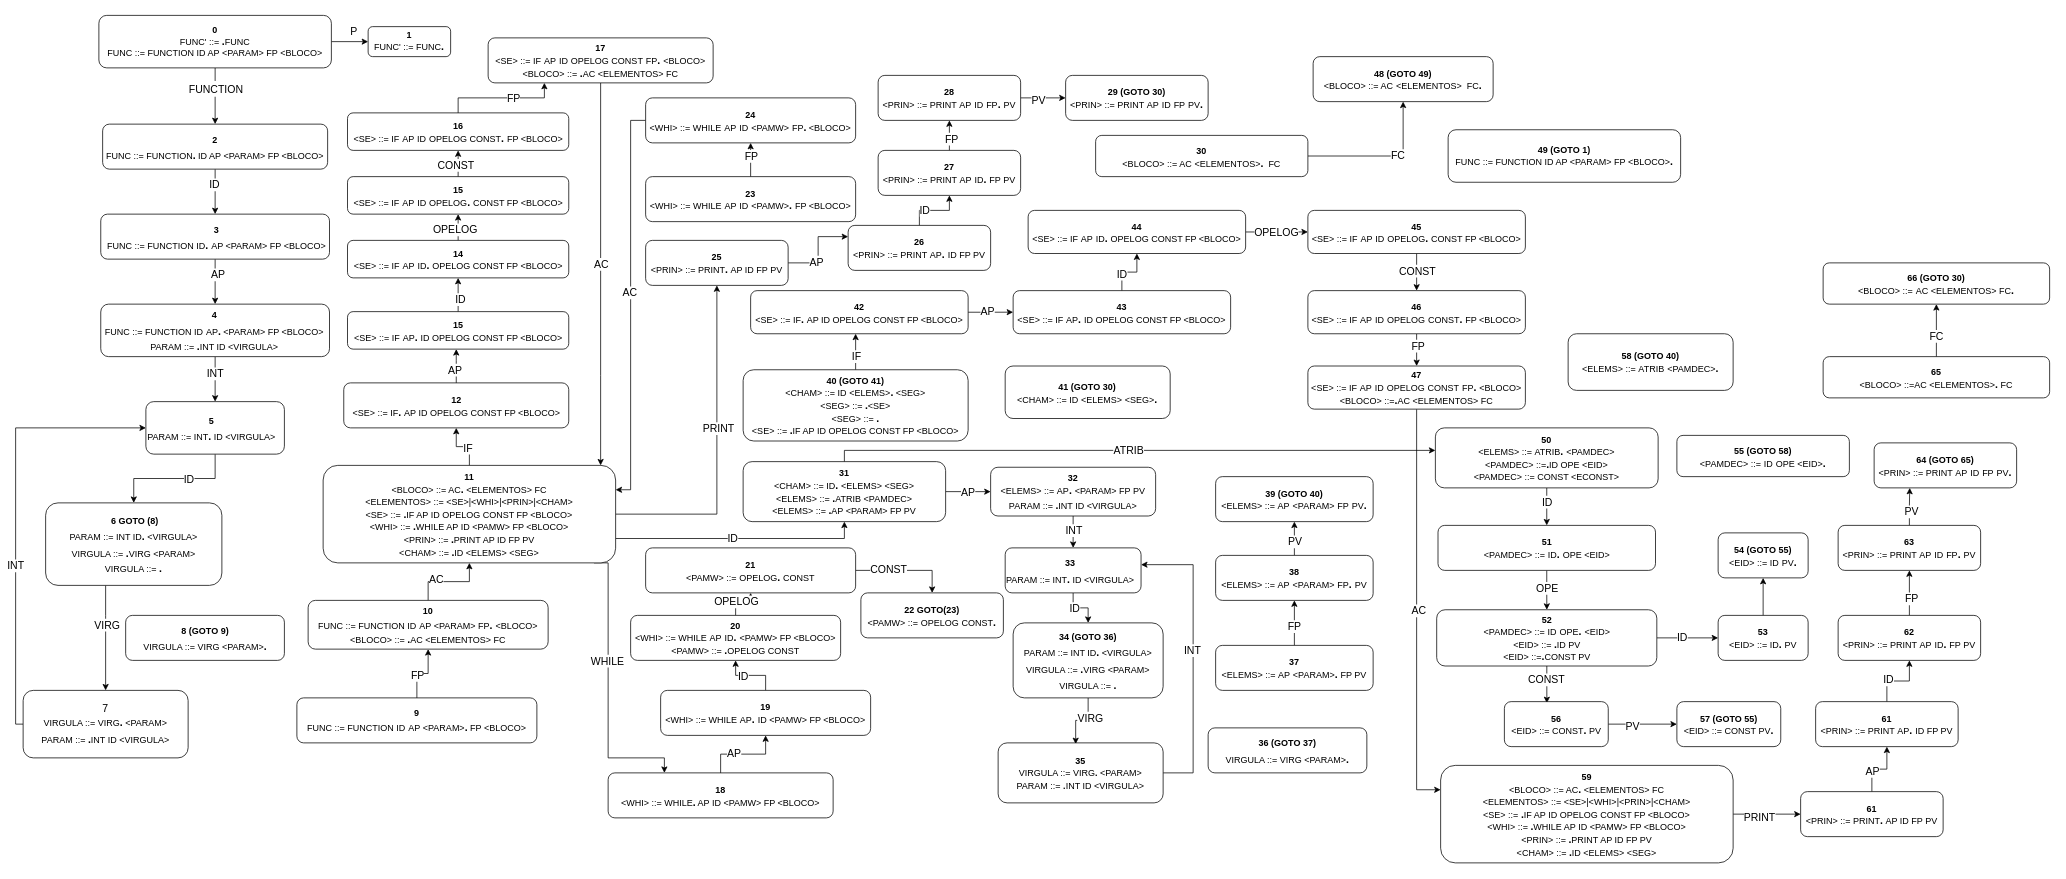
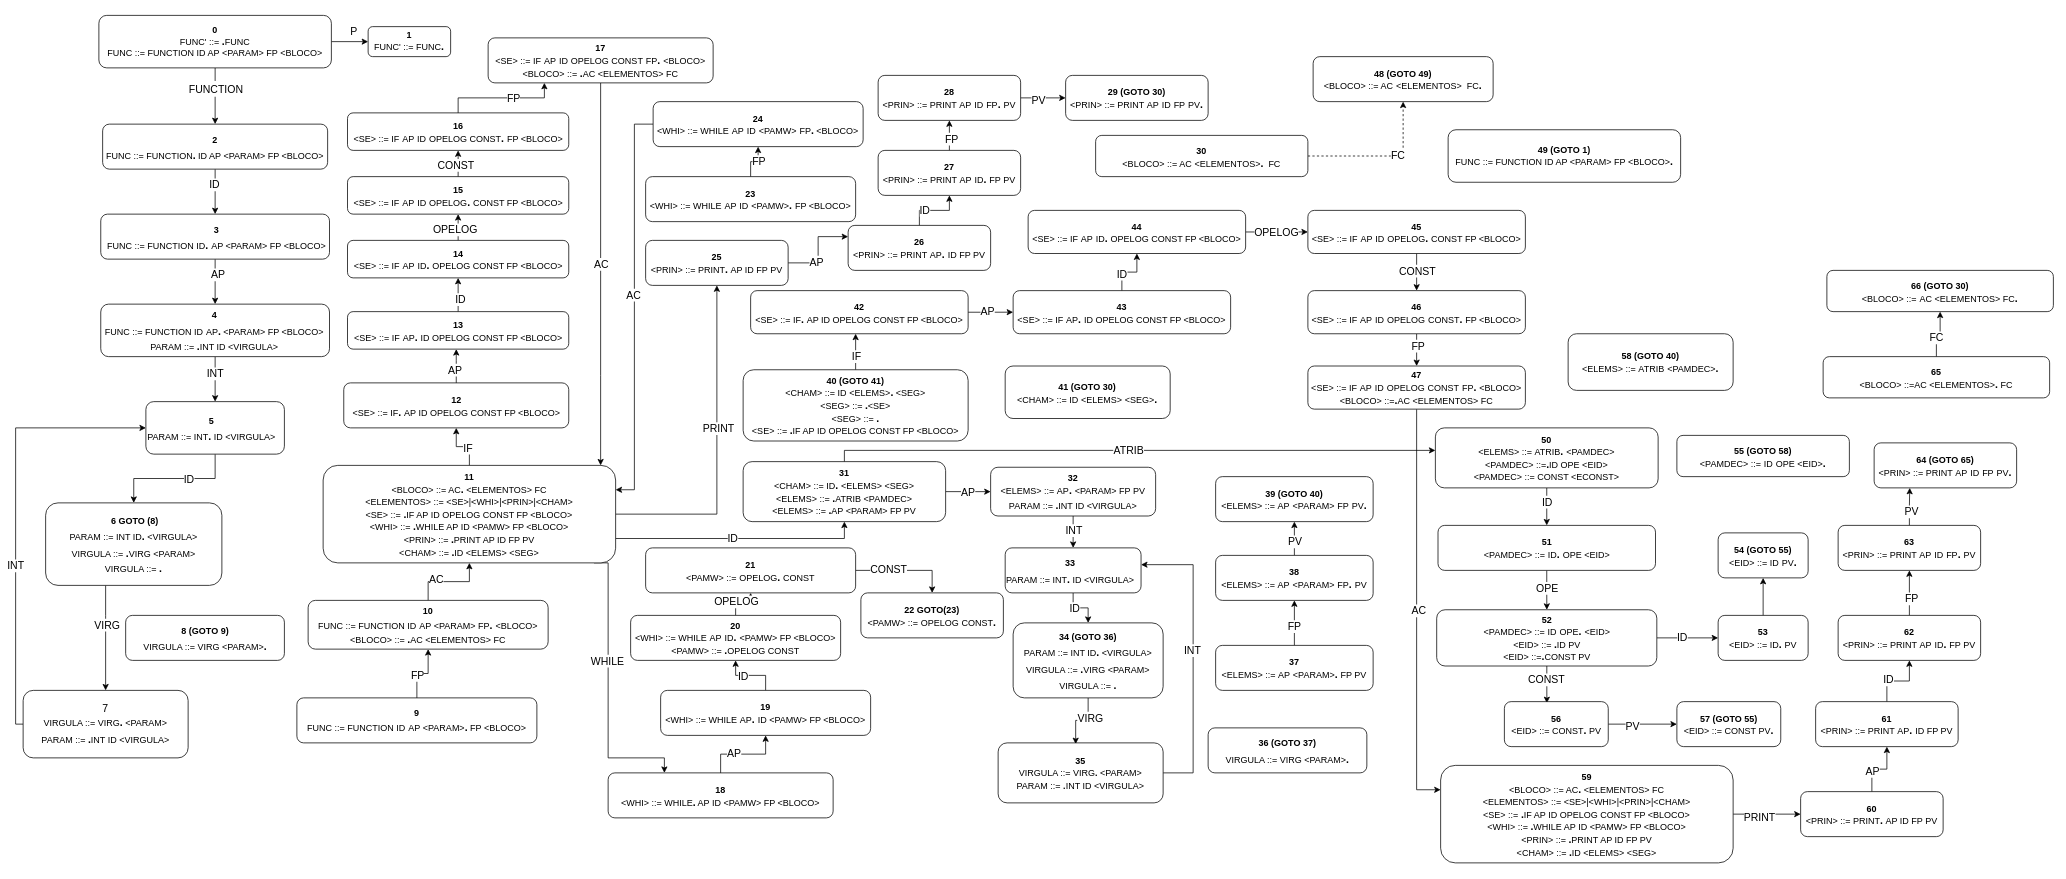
- <mxCell id="77" value="&lt;font style=&quot;&quot;&gt;&lt;b style=&quot;font-size: 12px;&quot;&gt;24&lt;/b&gt;&lt;br&gt;&lt;span style=&quot;font-size: 12px;&quot;&gt;&amp;lt;WHI&amp;gt; ::= WHILE&lt;/span&gt;&lt;b&gt;&amp;nbsp;&lt;/b&gt;&lt;span style=&quot;font-size: 12px;&quot;&gt;AP&lt;/span&gt;&lt;b&gt;&amp;nbsp;&lt;/b&gt;&lt;span style=&quot;font-size: 12px;&quot;&gt;ID&lt;/span&gt;&lt;b&gt;&amp;nbsp;&lt;/b&gt;&lt;span style=&quot;font-size: 12px;&quot;&gt;&amp;lt;PAMW&amp;gt;&lt;/span&gt;&lt;b&gt;&amp;nbsp;&lt;/b&gt;&lt;span style=&quot;font-size: 12px;&quot;&gt;FP&lt;/span&gt;&lt;b&gt;.&lt;/b&gt;&lt;span style=&quot;font-size: 12px;&quot;&gt;&amp;nbsp;&amp;lt;BLOCO&amp;gt;&lt;/span&gt;&lt;br&gt;&lt;/font&gt;" style="rounded=1;whiteSpace=wrap;html=1;fontSize=14;" parent="1" vertex="1"><mxGeometry x="860" y="130" width="280" height="60" as="geometry" /></mxCell>
+ <mxCell id="77" value="&lt;font style=&quot;&quot;&gt;&lt;b style=&quot;font-size: 12px;&quot;&gt;24&lt;/b&gt;&lt;br&gt;&lt;span style=&quot;font-size: 12px;&quot;&gt;&amp;lt;WHI&amp;gt; ::= WHILE&lt;/span&gt;&lt;b&gt;&amp;nbsp;&lt;/b&gt;&lt;span style=&quot;font-size: 12px;&quot;&gt;AP&lt;/span&gt;&lt;b&gt;&amp;nbsp;&lt;/b&gt;&lt;span style=&quot;font-size: 12px;&quot;&gt;ID&lt;/span&gt;&lt;b&gt;&amp;nbsp;&lt;/b&gt;&lt;span style=&quot;font-size: 12px;&quot;&gt;&amp;lt;PAMW&amp;gt;&lt;/span&gt;&lt;b&gt;&amp;nbsp;&lt;/b&gt;&lt;span style=&quot;font-size: 12px;&quot;&gt;FP&lt;/span&gt;&lt;b&gt;.&lt;/b&gt;&lt;span style=&quot;font-size: 12px;&quot;&gt;&amp;nbsp;&amp;lt;BLOCO&amp;gt;&lt;/span&gt;&lt;br&gt;&lt;/font&gt;" style="rounded=1;whiteSpace=wrap;html=1;fontSize=14;" parent="1" vertex="1"><mxGeometry x="870" y="135" width="280" height="60" as="geometry" /></mxCell>
- <mxCell id="96" value="" style="edgeStyle=orthogonalEdgeStyle;rounded=0;orthogonalLoop=1;jettySize=auto;html=1;fontSize=14;" parent="1" source="98" target="142" edge="1"><mxGeometry relative="1" as="geometry" /></mxCell>
+ <mxCell id="96" value="" style="edgeStyle=orthogonalEdgeStyle;rounded=0;orthogonalLoop=1;jettySize=auto;html=1;fontSize=14;dashed=1;" parent="1" source="98" target="142" edge="1"><mxGeometry relative="1" as="geometry" /></mxCell>
- <mxCell id="183" value="&lt;span style=&quot;font-size: 12px;&quot;&gt;&lt;b&gt;66 (GOTO 30)&lt;/b&gt;&lt;/span&gt;&lt;br&gt;&lt;span style=&quot;font-size: 12px;&quot;&gt;&amp;lt;BLOCO&amp;gt; ::=&lt;/span&gt;&lt;b&gt;&amp;nbsp;&lt;/b&gt;&lt;span style=&quot;font-size: 12px;&quot;&gt;AC&amp;nbsp;&amp;lt;ELEMENTOS&amp;gt;&lt;/span&gt;&lt;span style=&quot;font-size: 12px;&quot;&gt;&amp;nbsp;FC&lt;/span&gt;&lt;b&gt;.&lt;/b&gt;" style="whiteSpace=wrap;html=1;fontSize=14;rounded=1;" parent="1" vertex="1"><mxGeometry x="2430" y="350" width="302" height="55" as="geometry" /></mxCell>
+ <mxCell id="183" value="&lt;span style=&quot;font-size: 12px;&quot;&gt;&lt;b&gt;66 (GOTO 30)&lt;/b&gt;&lt;/span&gt;&lt;br&gt;&lt;span style=&quot;font-size: 12px;&quot;&gt;&amp;lt;BLOCO&amp;gt; ::=&lt;/span&gt;&lt;b&gt;&amp;nbsp;&lt;/b&gt;&lt;span style=&quot;font-size: 12px;&quot;&gt;AC&amp;nbsp;&amp;lt;ELEMENTOS&amp;gt;&lt;/span&gt;&lt;span style=&quot;font-size: 12px;&quot;&gt;&amp;nbsp;FC&lt;/span&gt;&lt;b&gt;.&lt;/b&gt;" style="whiteSpace=wrap;html=1;fontSize=14;rounded=1;" parent="1" vertex="1"><mxGeometry x="2435" y="360" width="302" height="55" as="geometry" /></mxCell>
- <mxCell id="46" value="&lt;font style=&quot;font-size: 12px;&quot;&gt;&lt;b&gt;15&lt;br&gt;&lt;/b&gt;&amp;lt;SE&amp;gt; ::=&amp;nbsp;IF&lt;b style=&quot;font-size: 14px;&quot;&gt;&amp;nbsp;&lt;/b&gt;AP&lt;b style=&quot;font-size: 14px;&quot;&gt;.&amp;nbsp;&lt;/b&gt;ID OPELOG CONST FP &amp;lt;BLOCO&amp;gt;&lt;b&gt;&lt;br&gt;&lt;/b&gt;&lt;/font&gt;" style="rounded=1;whiteSpace=wrap;html=1;fontSize=14;" parent="1" vertex="1"><mxGeometry x="462.5" y="415" width="295" height="50" as="geometry" /></mxCell>
+ <mxCell id="46" value="&lt;font style=&quot;font-size: 12px;&quot;&gt;&lt;b&gt;13&lt;br&gt;&lt;/b&gt;&amp;lt;SE&amp;gt; ::=&amp;nbsp;IF&lt;b style=&quot;font-size: 14px;&quot;&gt;&amp;nbsp;&lt;/b&gt;AP&lt;b style=&quot;font-size: 14px;&quot;&gt;.&amp;nbsp;&lt;/b&gt;ID OPELOG CONST FP &amp;lt;BLOCO&amp;gt;&lt;b&gt;&lt;br&gt;&lt;/b&gt;&lt;/font&gt;" style="rounded=1;whiteSpace=wrap;html=1;fontSize=14;" parent="1" vertex="1"><mxGeometry x="462.5" y="415" width="295" height="50" as="geometry" /></mxCell>
- <mxCell id="169" value="&lt;span style=&quot;font-size: 12px;&quot;&gt;&lt;b&gt;61&lt;/b&gt;&lt;br&gt;&amp;lt;PRIN&amp;gt; ::=&amp;nbsp;&lt;/span&gt;&lt;span style=&quot;font-size: 12px;&quot;&gt;PRINT&lt;/span&gt;&lt;b&gt;.&lt;/b&gt;&lt;span style=&quot;font-size: 12px;&quot;&gt;&amp;nbsp;AP ID FP PV&lt;/span&gt;" style="whiteSpace=wrap;html=1;fontSize=14;rounded=1;" parent="1" vertex="1"><mxGeometry x="2400" y="1055" width="190" height="60" as="geometry" /></mxCell>
+ <mxCell id="169" value="&lt;span style=&quot;font-size: 12px;&quot;&gt;&lt;b&gt;60&lt;/b&gt;&lt;br&gt;&amp;lt;PRIN&amp;gt; ::=&amp;nbsp;&lt;/span&gt;&lt;span style=&quot;font-size: 12px;&quot;&gt;PRINT&lt;/span&gt;&lt;b&gt;.&lt;/b&gt;&lt;span style=&quot;font-size: 12px;&quot;&gt;&amp;nbsp;AP ID FP PV&lt;/span&gt;" style="whiteSpace=wrap;html=1;fontSize=14;rounded=1;" parent="1" vertex="1"><mxGeometry x="2400" y="1055" width="190" height="60" as="geometry" /></mxCell>
